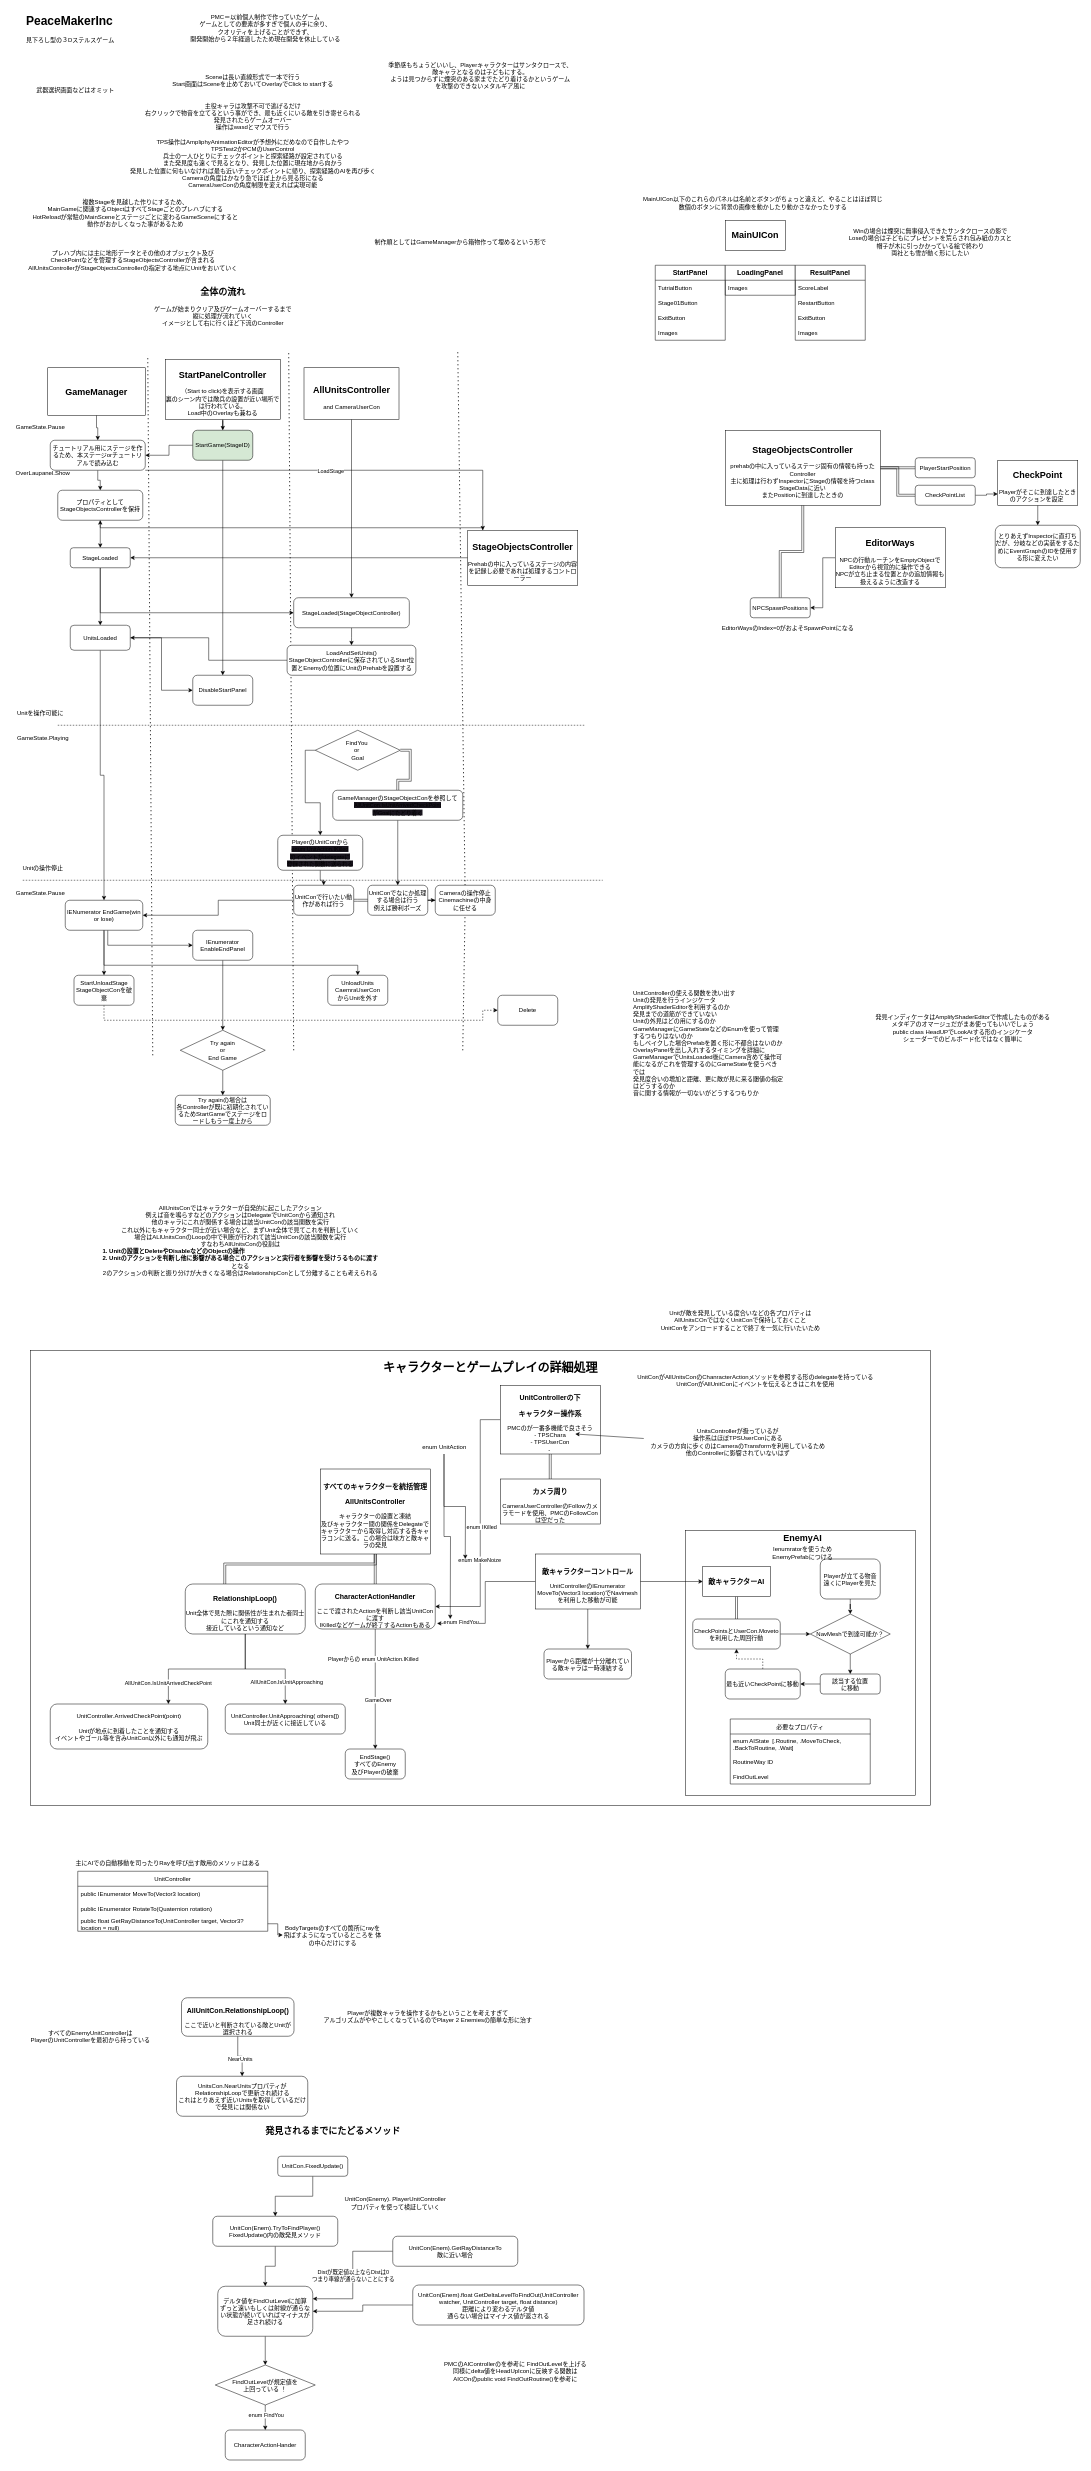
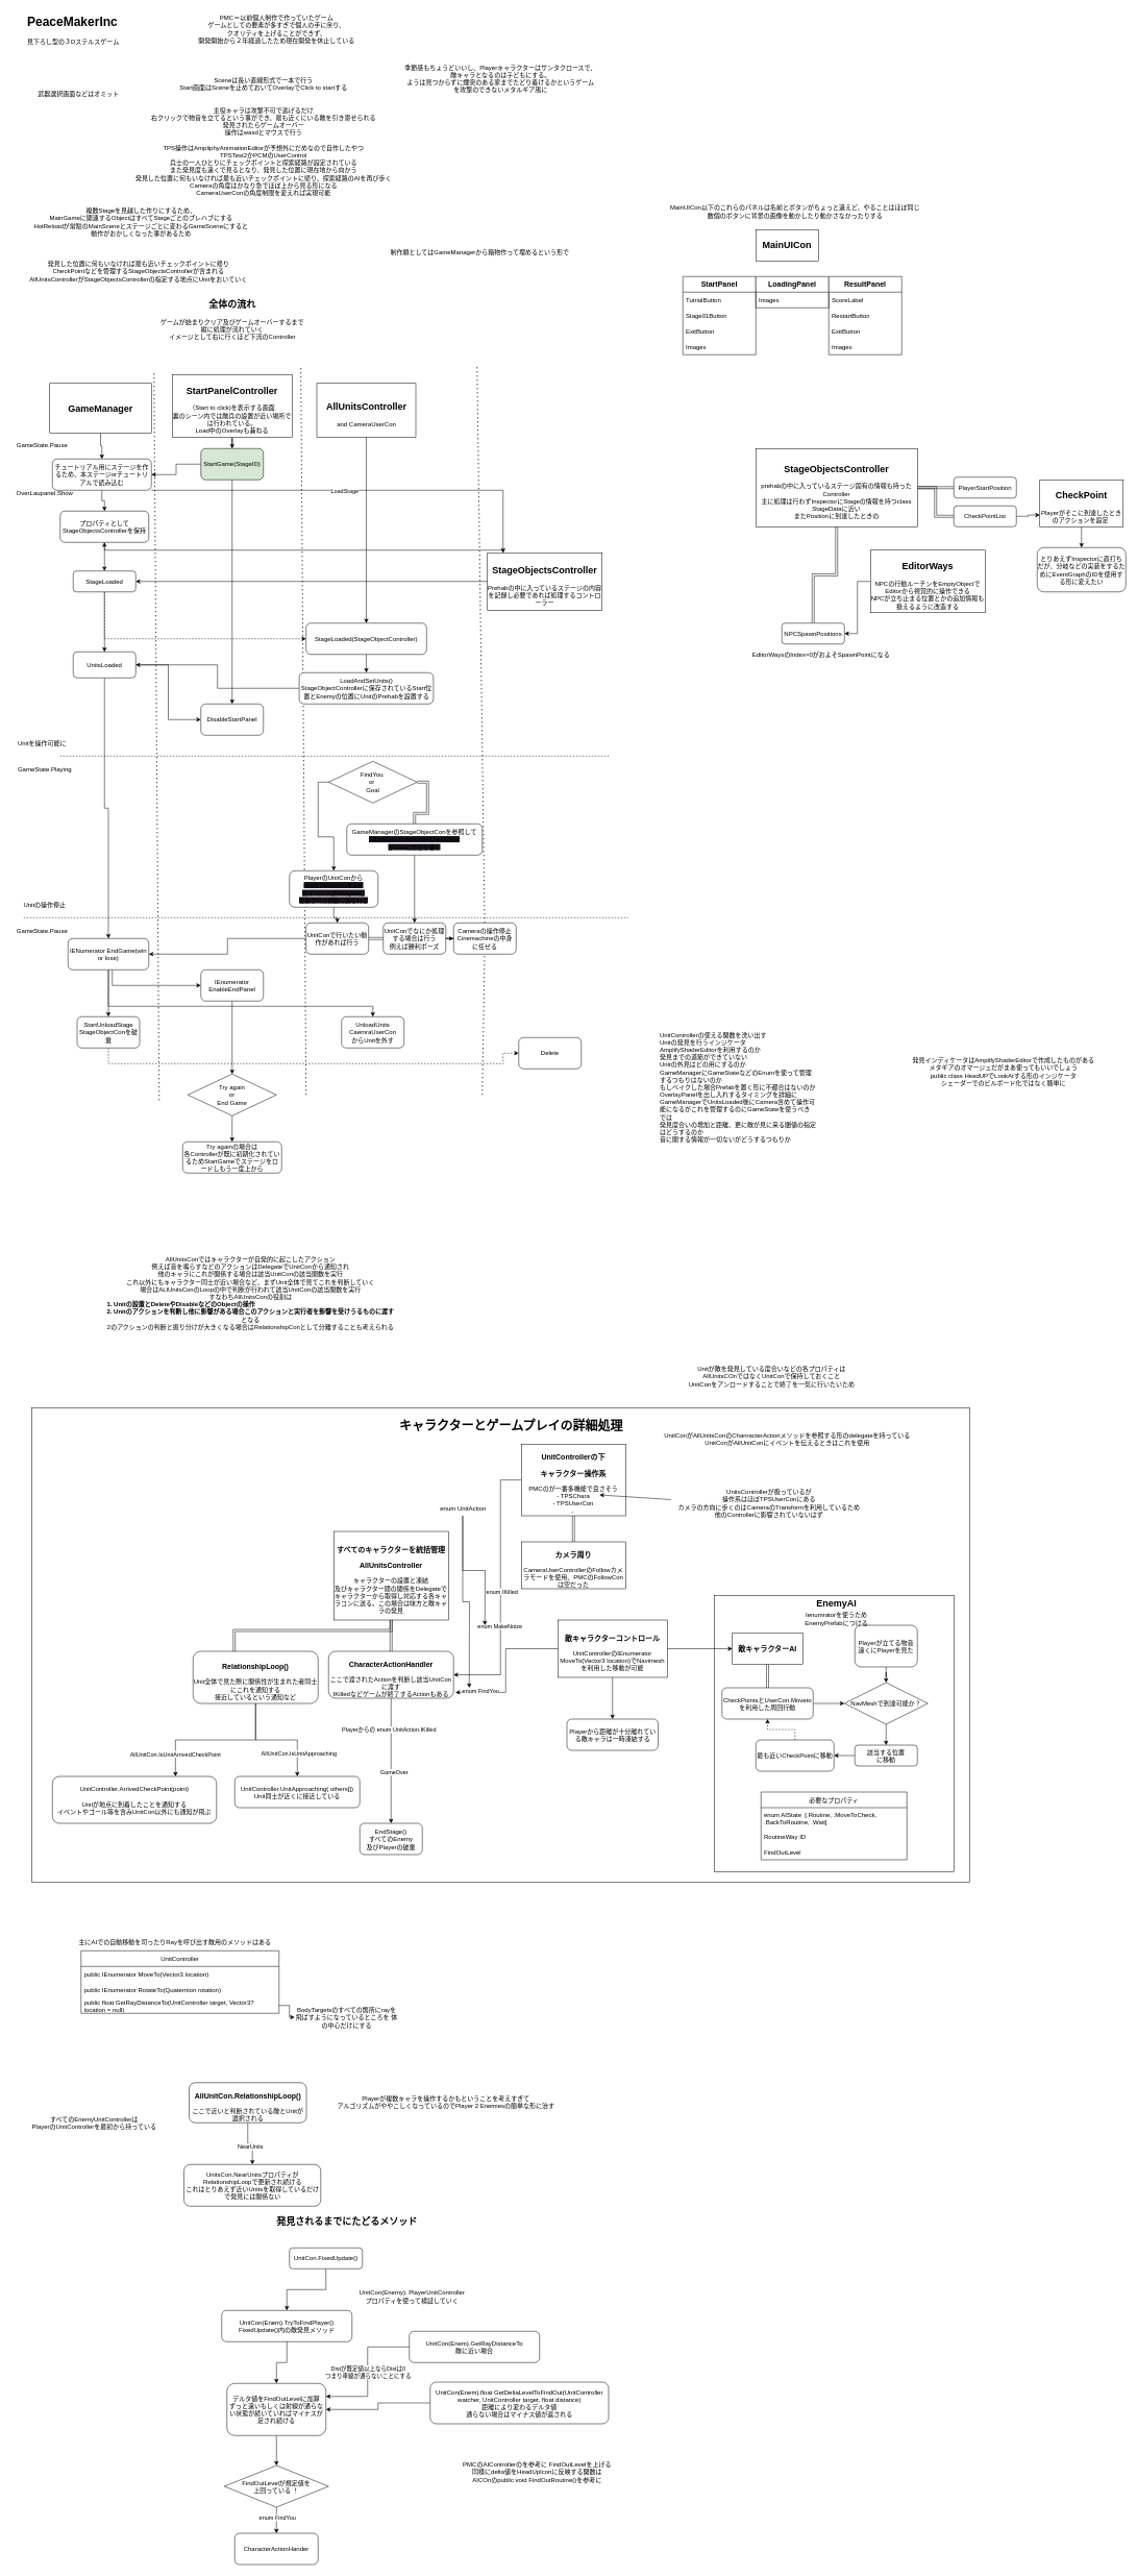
- <mxCell id="184" value="Winの場合は煙突に無事侵入できたサンタクロースの影で&lt;div&gt;Loseの場合は子どもにプレゼントを荒らされ包み紙のカスと&lt;/div&gt;&lt;div&gt;帽子が木に引っかかっている絵で終わり&lt;/div&gt;&lt;div&gt;両社とも雪が動く形にしたい&lt;/div&gt;" style="text;html=1;align=center;verticalAlign=middle;resizable=0;points=[];autosize=1;strokeColor=none;fillColor=none;" vertex="1" parent="1"><mxGeometry x="1685" y="448" width="350" height="70" as="geometry" /></mxCell>
- <mxCell id="61" value="プレハブ内には主に地形データとその他のオブジェクト及び&lt;div&gt;CheckPointなどを管理するStageObjectsControllerが含まれる&lt;/div&gt;&lt;div&gt;AllUnitsControllerがStageObjectsControllerの指定する地点にUnitをおいていく&lt;/div&gt;" style="text;html=1;align=center;verticalAlign=middle;resizable=0;points=[];autosize=1;strokeColor=none;fillColor=none;" parent="1" vertex="1"><mxGeometry x="45" y="490" width="440" height="60" as="geometry" /></mxCell>
+ <mxCell id="61" value="発見した位置に何もいなければ最も近いチェックポイントに帰り&lt;div&gt;CheckPointなどを管理するStageObjectsControllerが含まれる&lt;/div&gt;&lt;div&gt;AllUnitsControllerがStageObjectsControllerの指定する地点にUnitをおいていく&lt;/div&gt;" style="text;html=1;align=center;verticalAlign=middle;resizable=0;points=[];autosize=1;strokeColor=none;fillColor=none;" parent="1" vertex="1"><mxGeometry x="45" y="490" width="440" height="60" as="geometry" /></mxCell>
- <mxCell id="77" style="edgeStyle=orthogonalEdgeStyle;rounded=0;orthogonalLoop=1;jettySize=auto;html=1;entryX=0;entryY=0.5;entryDx=0;entryDy=0;" parent="1" source="79" target="74" edge="1"><mxGeometry relative="1" as="geometry"><Array as="points"><mxPoint x="200" y="1225" /></Array></mxGeometry></mxCell>
+ <mxCell id="77" style="edgeStyle=orthogonalEdgeStyle;rounded=0;orthogonalLoop=1;jettySize=auto;html=1;entryX=0;entryY=0.5;entryDx=0;entryDy=0;dashed=1;" parent="1" source="79" target="74" edge="1"><mxGeometry relative="1" as="geometry"><Array as="points"><mxPoint x="200" y="1225" /></Array></mxGeometry></mxCell>
